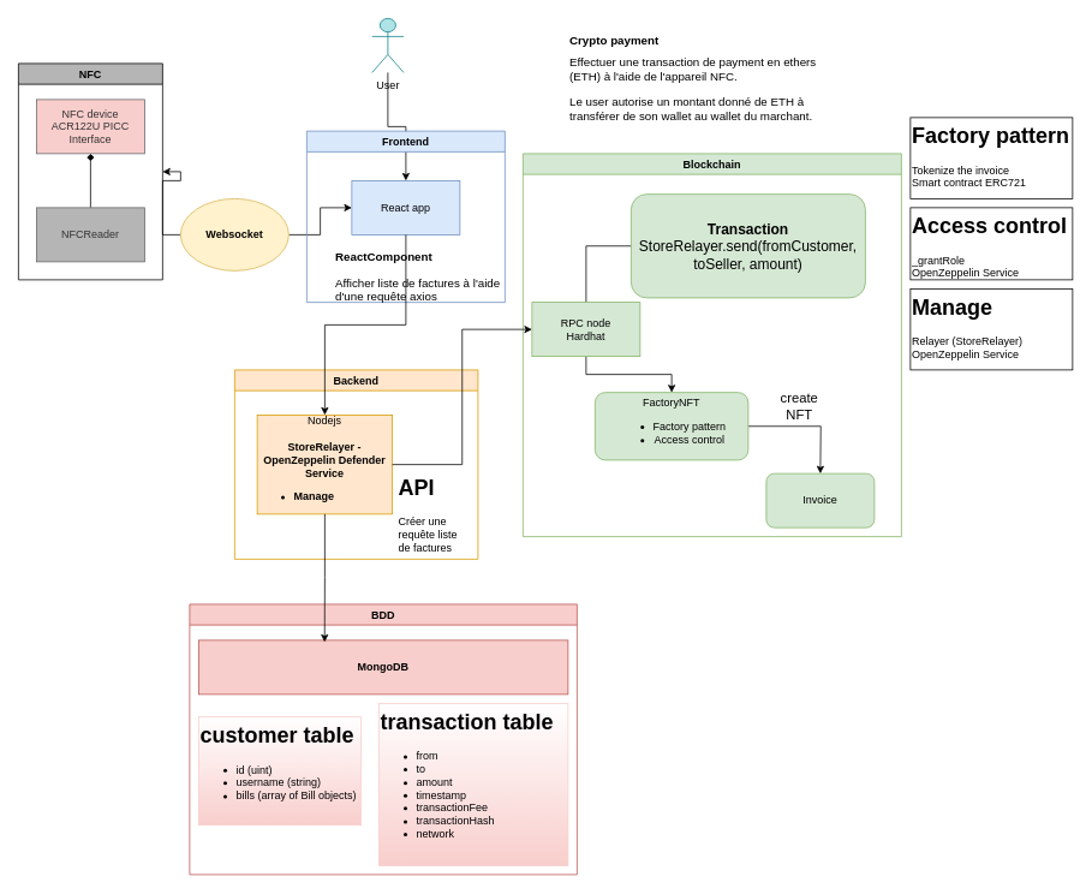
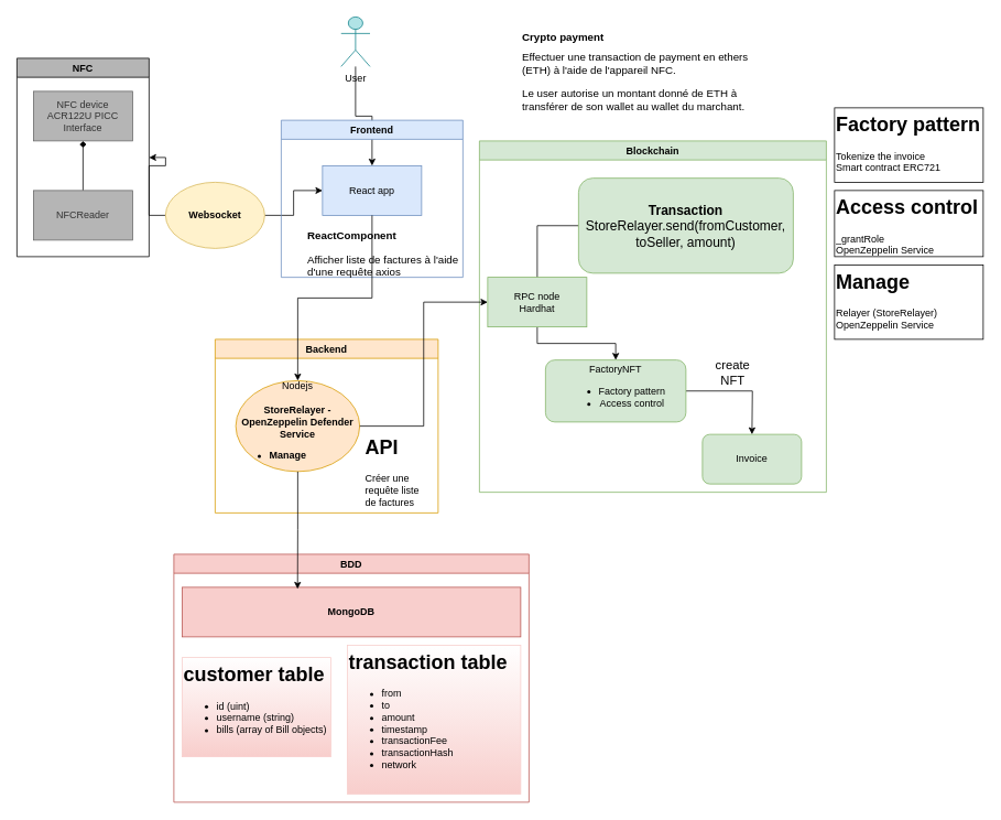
- <mxCell id="7" value="NFC device&lt;div&gt;ACR122U PICC Interface&lt;/div&gt;" style="rounded=0;whiteSpace=wrap;html=1;fillColor=#f8cecc;fontColor=#333333;strokeColor=#666666;" parent="1" vertex="1"><mxGeometry x="40" y="110" width="120" height="60" as="geometry" /></mxCell>
+ <mxCell id="7" value="NFC device&lt;div&gt;ACR122U PICC Interface&lt;/div&gt;" style="rounded=0;whiteSpace=wrap;html=1;fillColor=#B5B5B5;fontColor=#333333;strokeColor=#666666;" parent="1" vertex="1"><mxGeometry x="40" y="110" width="120" height="60" as="geometry" /></mxCell>
- <mxCell id="29" value="Nodejs&lt;div&gt;&lt;br&gt;&lt;/div&gt;&lt;div&gt;&lt;b&gt;StoreRelayer - OpenZeppelin Defender Service&lt;/b&gt;&lt;/div&gt;&lt;div&gt;&lt;ul&gt;&lt;li style=&quot;text-align: left;&quot;&gt;&lt;b&gt;Manage&lt;/b&gt;&lt;/li&gt;&lt;/ul&gt;&lt;/div&gt;" style="rounded=0;whiteSpace=wrap;html=1;fillColor=#ffe6cc;strokeColor=#d79b00;" parent="28" vertex="1"><mxGeometry x="25" y="50" width="150" height="110" as="geometry" /></mxCell>
+ <mxCell id="29" value="Nodejs&lt;div&gt;&lt;br&gt;&lt;/div&gt;&lt;div&gt;&lt;b&gt;StoreRelayer - OpenZeppelin Defender Service&lt;/b&gt;&lt;/div&gt;&lt;div&gt;&lt;ul&gt;&lt;li style=&quot;text-align: left;&quot;&gt;&lt;b&gt;Manage&lt;/b&gt;&lt;/li&gt;&lt;/ul&gt;&lt;/div&gt;" style="ellipse;whiteSpace=wrap;html=1;fillColor=#ffe6cc;strokeColor=#d79b00;" parent="28" vertex="1"><mxGeometry x="25" y="50" width="150" height="110" as="geometry" /></mxCell>
